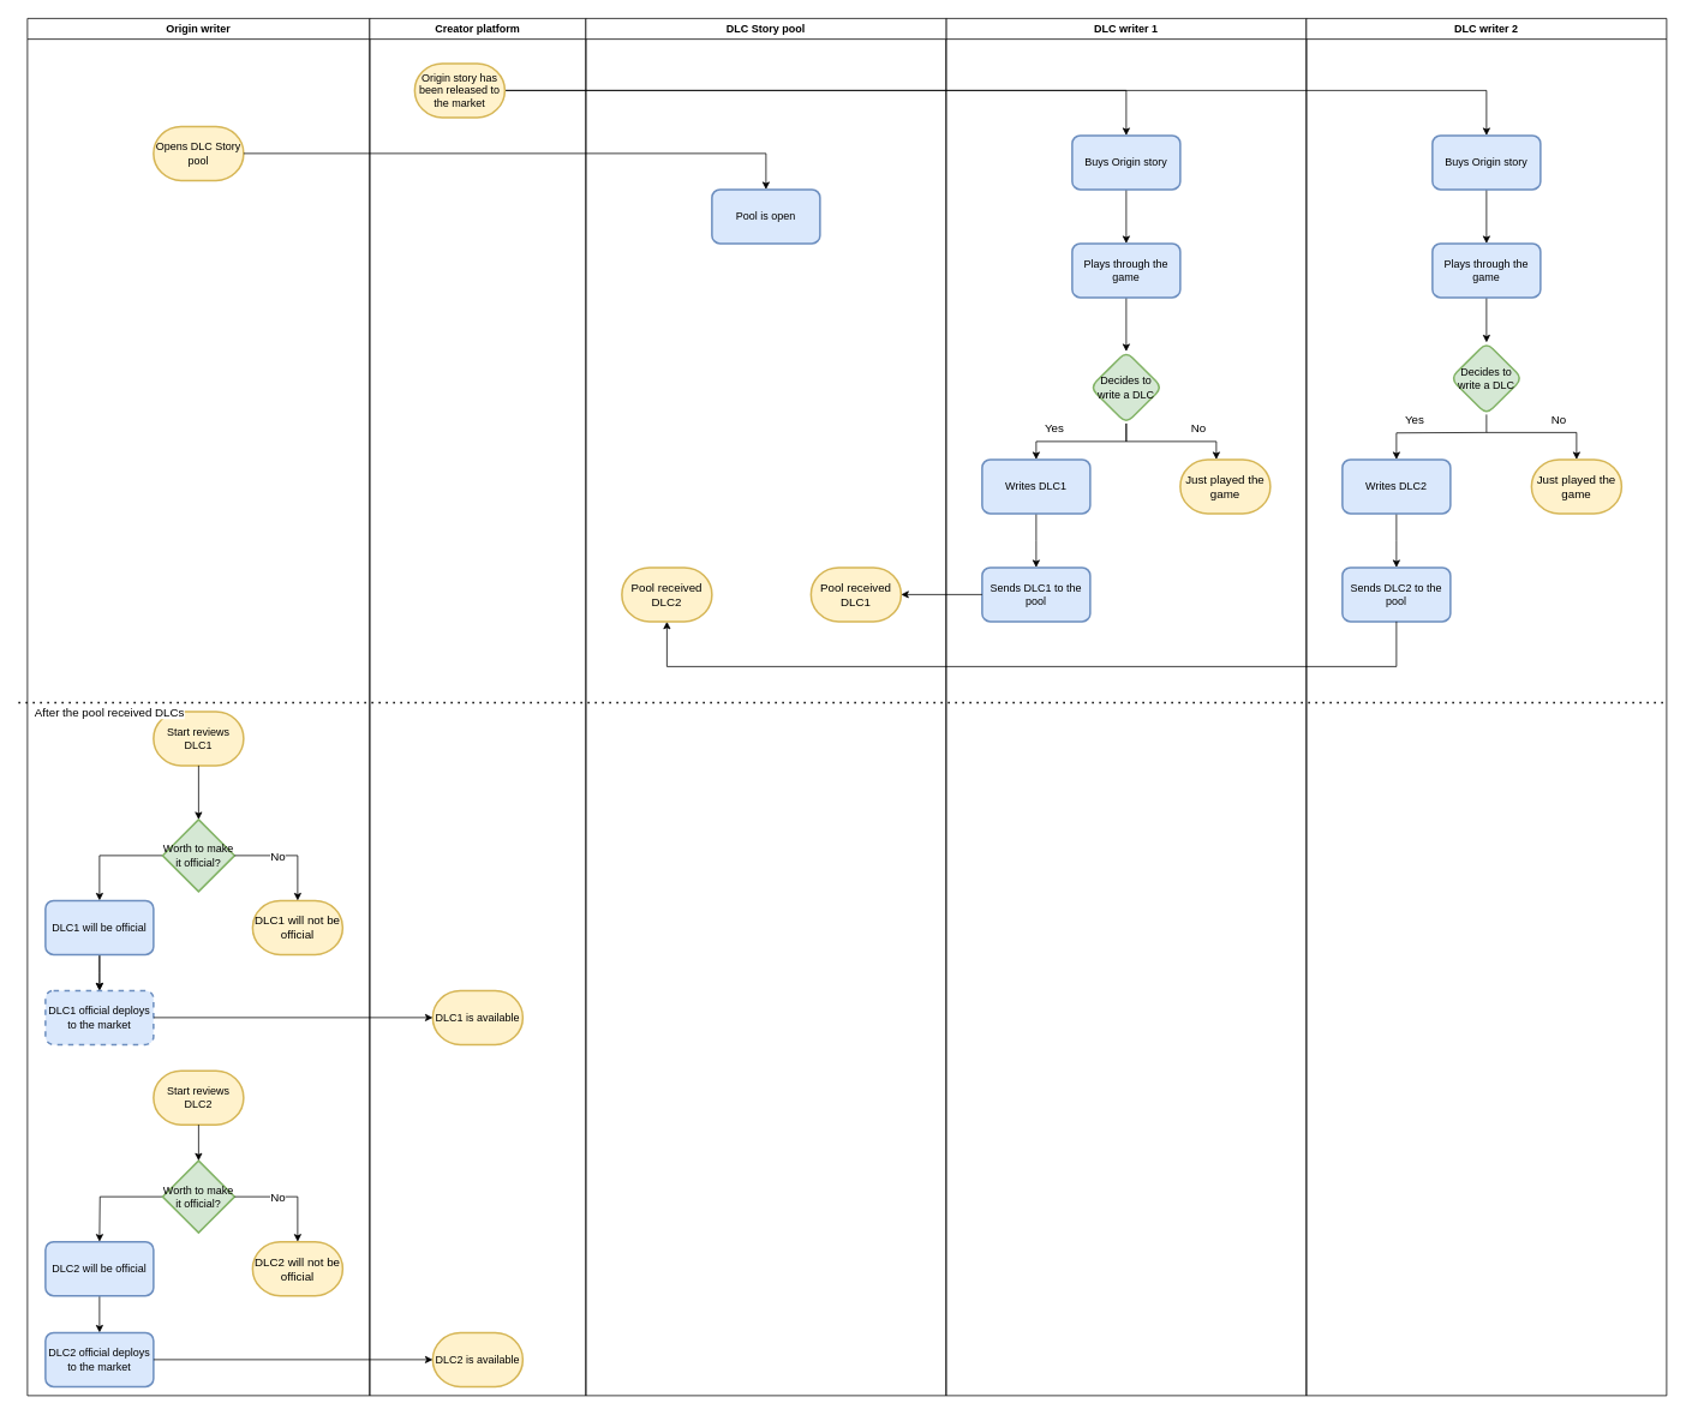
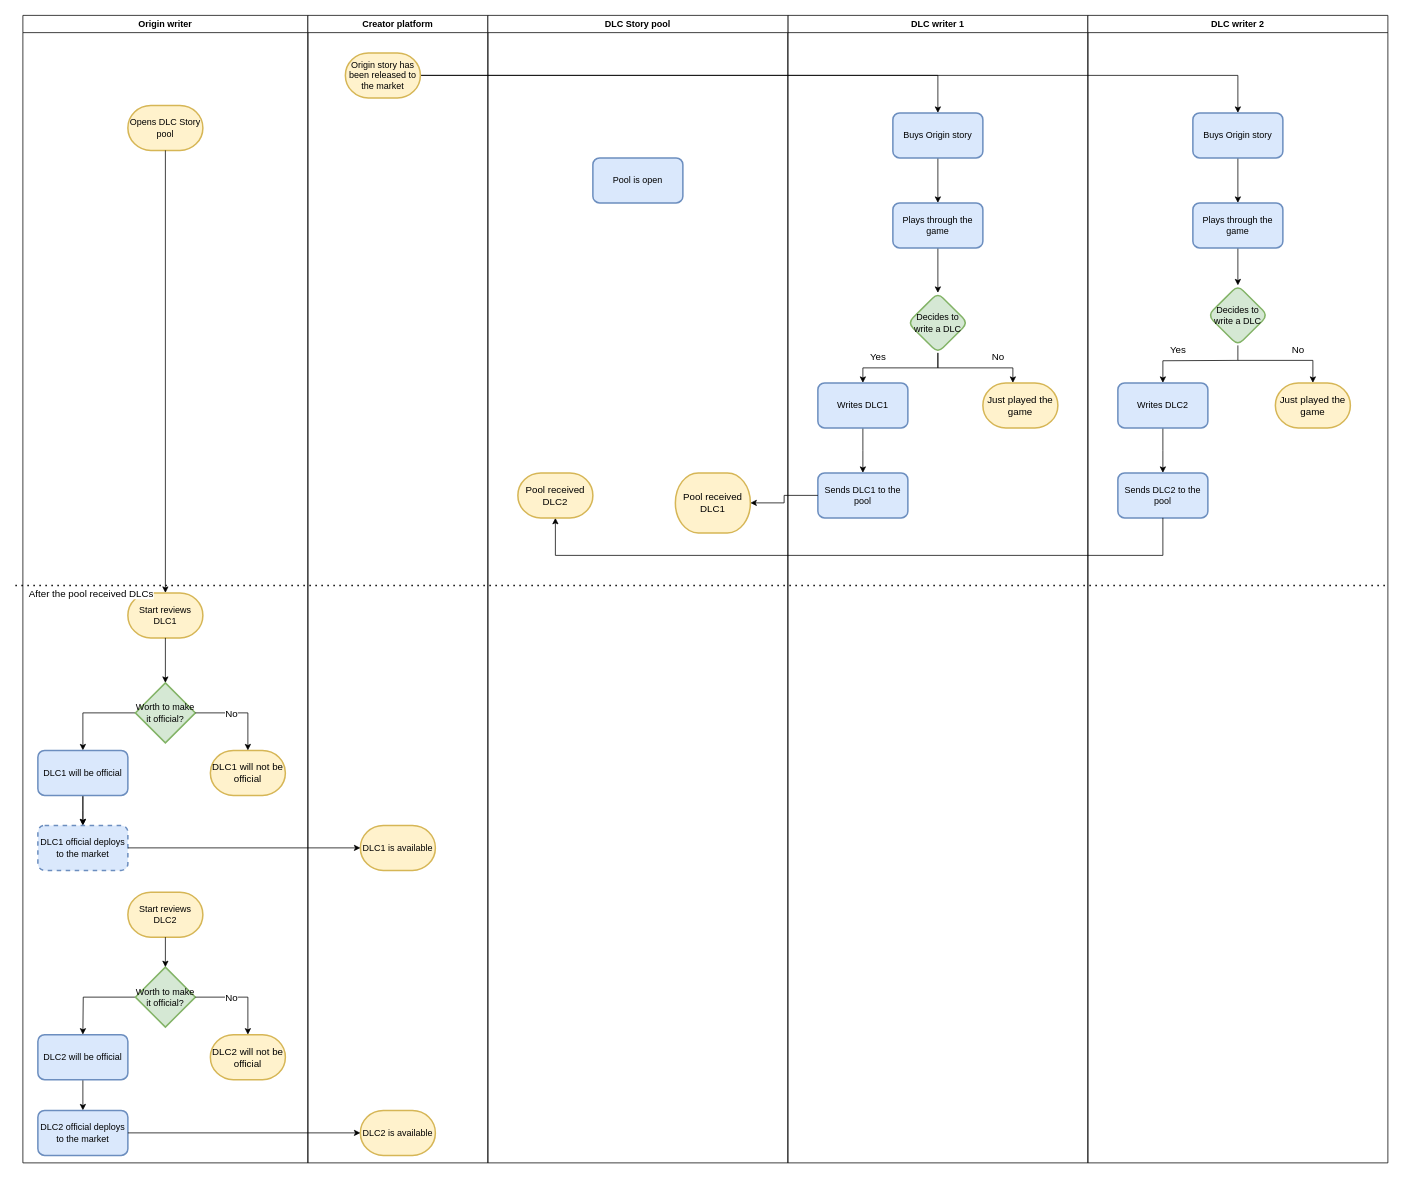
- <mxCell id="39" value="" style="edgeStyle=orthogonalEdgeStyle;rounded=0;orthogonalLoop=1;jettySize=auto;html=1;entryX=0.5;entryY=0;entryDx=0;entryDy=0;" edge="1" parent="1" source="3" target="63"><mxGeometry relative="1" as="geometry"><mxPoint x="640" y="180" as="targetPoint" /></mxGeometry></mxCell>
+ <mxCell id="39" value="" style="edgeStyle=orthogonalEdgeStyle;rounded=0;orthogonalLoop=1;jettySize=auto;html=1;" edge="1" parent="1" source="3" target="4"><mxGeometry relative="1" as="geometry"><mxPoint x="640" y="180" as="targetPoint" /></mxGeometry></mxCell>
- <mxCell id="65" value="Pool received DLC1" style="strokeWidth=2;html=1;shape=mxgraph.flowchart.terminator;whiteSpace=wrap;fontSize=13;fillColor=#fff2cc;strokeColor=#d6b656;" vertex="1" parent="62"><mxGeometry x="250" y="610" width="100" height="60" as="geometry" /></mxCell>
+ <mxCell id="65" value="Pool received DLC1" style="strokeWidth=2;html=1;shape=mxgraph.flowchart.terminator;whiteSpace=wrap;fontSize=13;fillColor=#fff2cc;strokeColor=#d6b656;" vertex="1" parent="62"><mxGeometry x="250" y="610" width="100" height="80" as="geometry" /></mxCell>
